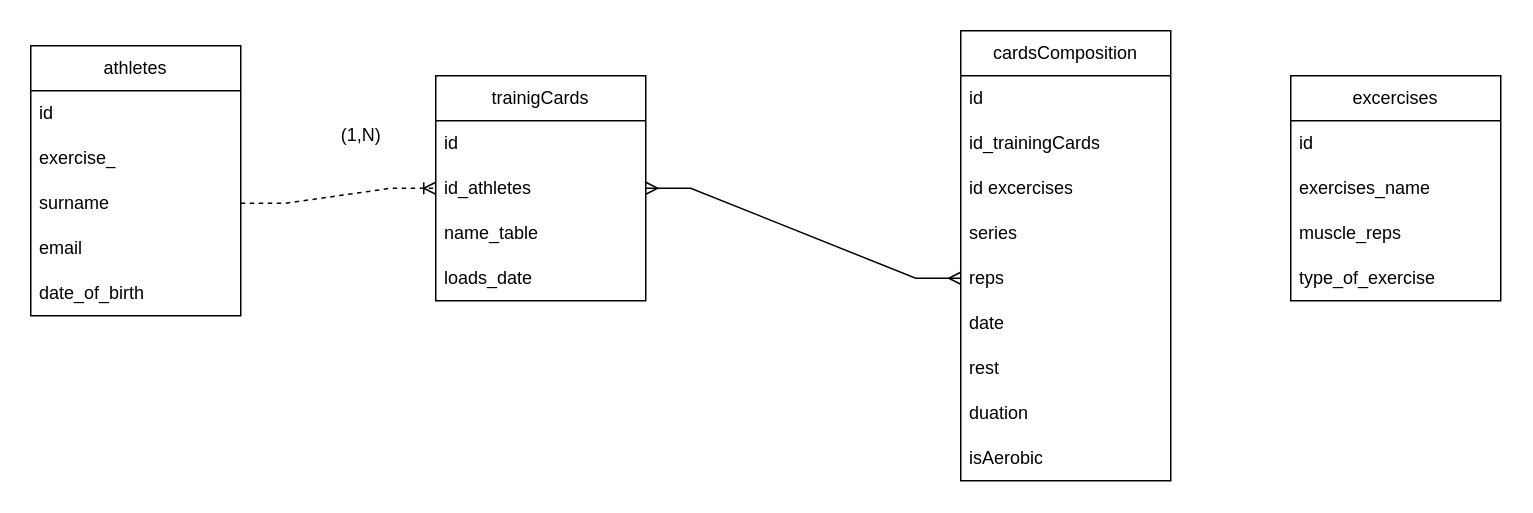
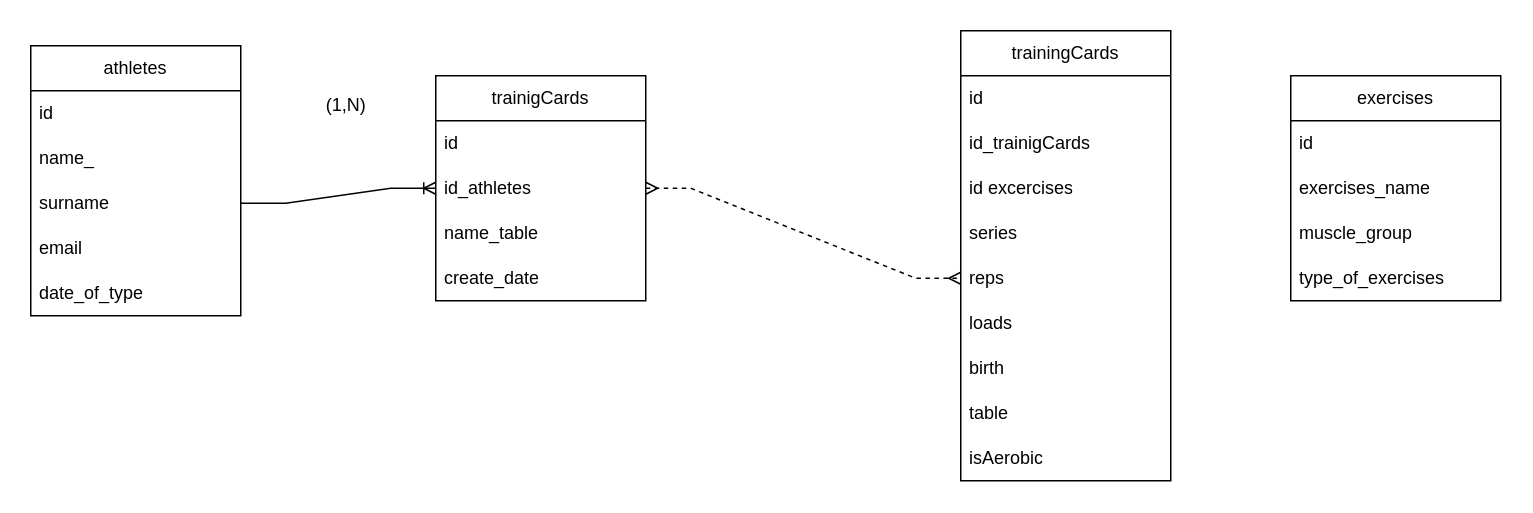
- <mxCell id="13" value="cardsComposition" style="swimlane;fontStyle=0;childLayout=stackLayout;horizontal=1;startSize=30;horizontalStack=0;resizeParent=1;resizeParentMax=0;resizeLast=0;collapsible=1;marginBottom=0;whiteSpace=wrap;html=1;" vertex="1" parent="1"><mxGeometry x="640" y="20" width="140" height="300" as="geometry" /></mxCell>
+ <mxCell id="13" value="trainingCards" style="swimlane;fontStyle=0;childLayout=stackLayout;horizontal=1;startSize=30;horizontalStack=0;resizeParent=1;resizeParentMax=0;resizeLast=0;collapsible=1;marginBottom=0;whiteSpace=wrap;html=1;" vertex="1" parent="1"><mxGeometry x="640" y="20" width="140" height="300" as="geometry" /></mxCell>
- <mxCell id="23" value="excercises" style="swimlane;fontStyle=0;childLayout=stackLayout;horizontal=1;startSize=30;horizontalStack=0;resizeParent=1;resizeParentMax=0;resizeLast=0;collapsible=1;marginBottom=0;whiteSpace=wrap;html=1;" vertex="1" parent="1"><mxGeometry x="860" y="50" width="140" height="150" as="geometry" /></mxCell>
+ <mxCell id="23" value="exercises" style="swimlane;fontStyle=0;childLayout=stackLayout;horizontal=1;startSize=30;horizontalStack=0;resizeParent=1;resizeParentMax=0;resizeLast=0;collapsible=1;marginBottom=0;whiteSpace=wrap;html=1;" vertex="1" parent="1"><mxGeometry x="860" y="50" width="140" height="150" as="geometry" /></mxCell>
- <mxCell id="28" value="(1,N)" style="text;html=1;align=center;verticalAlign=middle;resizable=0;points=[];autosize=1;strokeColor=none;fillColor=none;" vertex="1" parent="1"><mxGeometry x="215" y="75" width="50" height="30" as="geometry" /></mxCell>
+ <mxCell id="28" value="(1,N)" style="text;html=1;align=center;verticalAlign=middle;resizable=0;points=[];autosize=1;strokeColor=none;fillColor=none;" vertex="1" parent="1"><mxGeometry x="205" y="55" width="50" height="30" as="geometry" /></mxCell>
- <mxCell id="15" value="id_trainingCards" style="text;strokeColor=none;fillColor=none;align=left;verticalAlign=middle;spacingLeft=4;spacingRight=4;overflow=hidden;points=[[0,0.5],[1,0.5]];portConstraint=eastwest;rotatable=0;whiteSpace=wrap;html=1;" vertex="1" parent="13"><mxGeometry y="60" width="140" height="30" as="geometry" /></mxCell>
+ <mxCell id="15" value="id_trainigCards" style="text;strokeColor=none;fillColor=none;align=left;verticalAlign=middle;spacingLeft=4;spacingRight=4;overflow=hidden;points=[[0,0.5],[1,0.5]];portConstraint=eastwest;rotatable=0;whiteSpace=wrap;html=1;" vertex="1" parent="13"><mxGeometry y="60" width="140" height="30" as="geometry" /></mxCell>
- <mxCell id="4" value="exercise_" style="text;strokeColor=none;fillColor=none;align=left;verticalAlign=middle;spacingLeft=4;spacingRight=4;overflow=hidden;points=[[0,0.5],[1,0.5]];portConstraint=eastwest;rotatable=0;whiteSpace=wrap;html=1;" vertex="1" parent="2"><mxGeometry y="60" width="140" height="30" as="geometry" /></mxCell>
+ <mxCell id="4" value="name_" style="text;strokeColor=none;fillColor=none;align=left;verticalAlign=middle;spacingLeft=4;spacingRight=4;overflow=hidden;points=[[0,0.5],[1,0.5]];portConstraint=eastwest;rotatable=0;whiteSpace=wrap;html=1;" vertex="1" parent="2"><mxGeometry y="60" width="140" height="30" as="geometry" /></mxCell>
- <mxCell id="29" value="" style="edgeStyle=entityRelationEdgeStyle;fontSize=12;html=1;endArrow=ERoneToMany;rounded=0;exitX=1;exitY=0.5;exitDx=0;exitDy=0;entryX=0;entryY=0.5;entryDx=0;entryDy=0;dashed=1;" edge="1" parent="1" source="5" target="10"><mxGeometry width="100" height="100" relative="1" as="geometry"><mxPoint x="460" y="180" as="sourcePoint" /><mxPoint x="560" y="80" as="targetPoint" /></mxGeometry></mxCell>
+ <mxCell id="29" value="" style="edgeStyle=entityRelationEdgeStyle;fontSize=12;html=1;endArrow=ERoneToMany;rounded=0;exitX=1;exitY=0.5;exitDx=0;exitDy=0;entryX=0;entryY=0.5;entryDx=0;entryDy=0;" edge="1" parent="1" source="5" target="10"><mxGeometry width="100" height="100" relative="1" as="geometry"><mxPoint x="460" y="180" as="sourcePoint" /><mxPoint x="560" y="80" as="targetPoint" /></mxGeometry></mxCell>
- <mxCell id="30" value="" style="edgeStyle=entityRelationEdgeStyle;fontSize=12;html=1;endArrow=ERmany;startArrow=ERmany;rounded=0;entryX=0;entryY=0.5;entryDx=0;entryDy=0;exitX=1;exitY=0.5;exitDx=0;exitDy=0;" edge="1" parent="1" source="10" target="18"><mxGeometry width="100" height="100" relative="1" as="geometry"><mxPoint x="500" y="200" as="sourcePoint" /><mxPoint x="600" y="100" as="targetPoint" /></mxGeometry></mxCell>
+ <mxCell id="30" value="" style="edgeStyle=entityRelationEdgeStyle;fontSize=12;html=1;endArrow=ERmany;startArrow=ERmany;rounded=0;entryX=0;entryY=0.5;entryDx=0;entryDy=0;exitX=1;exitY=0.5;exitDx=0;exitDy=0;dashed=1;" edge="1" parent="1" source="10" target="18"><mxGeometry width="100" height="100" relative="1" as="geometry"><mxPoint x="500" y="200" as="sourcePoint" /><mxPoint x="600" y="100" as="targetPoint" /></mxGeometry></mxCell>
- <mxCell id="26" value="muscle_reps" style="text;strokeColor=none;fillColor=none;align=left;verticalAlign=middle;spacingLeft=4;spacingRight=4;overflow=hidden;points=[[0,0.5],[1,0.5]];portConstraint=eastwest;rotatable=0;whiteSpace=wrap;html=1;" vertex="1" parent="23"><mxGeometry y="90" width="140" height="30" as="geometry" /></mxCell>
+ <mxCell id="26" value="muscle_group" style="text;strokeColor=none;fillColor=none;align=left;verticalAlign=middle;spacingLeft=4;spacingRight=4;overflow=hidden;points=[[0,0.5],[1,0.5]];portConstraint=eastwest;rotatable=0;whiteSpace=wrap;html=1;" vertex="1" parent="23"><mxGeometry y="90" width="140" height="30" as="geometry" /></mxCell>
- <mxCell id="12" value="loads_date" style="text;strokeColor=none;fillColor=none;align=left;verticalAlign=middle;spacingLeft=4;spacingRight=4;overflow=hidden;points=[[0,0.5],[1,0.5]];portConstraint=eastwest;rotatable=0;whiteSpace=wrap;html=1;" vertex="1" parent="8"><mxGeometry y="120" width="140" height="30" as="geometry" /></mxCell>
+ <mxCell id="12" value="create_date" style="text;strokeColor=none;fillColor=none;align=left;verticalAlign=middle;spacingLeft=4;spacingRight=4;overflow=hidden;points=[[0,0.5],[1,0.5]];portConstraint=eastwest;rotatable=0;whiteSpace=wrap;html=1;" vertex="1" parent="8"><mxGeometry y="120" width="140" height="30" as="geometry" /></mxCell>
- <mxCell id="27" value="type_of_exercise" style="text;strokeColor=none;fillColor=none;align=left;verticalAlign=middle;spacingLeft=4;spacingRight=4;overflow=hidden;points=[[0,0.5],[1,0.5]];portConstraint=eastwest;rotatable=0;whiteSpace=wrap;html=1;" vertex="1" parent="23"><mxGeometry y="120" width="140" height="30" as="geometry" /></mxCell>
+ <mxCell id="27" value="type_of_exercises" style="text;strokeColor=none;fillColor=none;align=left;verticalAlign=middle;spacingLeft=4;spacingRight=4;overflow=hidden;points=[[0,0.5],[1,0.5]];portConstraint=eastwest;rotatable=0;whiteSpace=wrap;html=1;" vertex="1" parent="23"><mxGeometry y="120" width="140" height="30" as="geometry" /></mxCell>
- <mxCell id="7" value="date_of_birth" style="text;strokeColor=none;fillColor=none;align=left;verticalAlign=middle;spacingLeft=4;spacingRight=4;overflow=hidden;points=[[0,0.5],[1,0.5]];portConstraint=eastwest;rotatable=0;whiteSpace=wrap;html=1;" vertex="1" parent="2"><mxGeometry y="150" width="140" height="30" as="geometry" /></mxCell>
+ <mxCell id="7" value="date_of_type" style="text;strokeColor=none;fillColor=none;align=left;verticalAlign=middle;spacingLeft=4;spacingRight=4;overflow=hidden;points=[[0,0.5],[1,0.5]];portConstraint=eastwest;rotatable=0;whiteSpace=wrap;html=1;" vertex="1" parent="2"><mxGeometry y="150" width="140" height="30" as="geometry" /></mxCell>
- <mxCell id="19" value="date" style="text;strokeColor=none;fillColor=none;align=left;verticalAlign=middle;spacingLeft=4;spacingRight=4;overflow=hidden;points=[[0,0.5],[1,0.5]];portConstraint=eastwest;rotatable=0;whiteSpace=wrap;html=1;" vertex="1" parent="13"><mxGeometry y="180" width="140" height="30" as="geometry" /></mxCell>
+ <mxCell id="19" value="loads" style="text;strokeColor=none;fillColor=none;align=left;verticalAlign=middle;spacingLeft=4;spacingRight=4;overflow=hidden;points=[[0,0.5],[1,0.5]];portConstraint=eastwest;rotatable=0;whiteSpace=wrap;html=1;" vertex="1" parent="13"><mxGeometry y="180" width="140" height="30" as="geometry" /></mxCell>
- <mxCell id="20" value="rest" style="text;strokeColor=none;fillColor=none;align=left;verticalAlign=middle;spacingLeft=4;spacingRight=4;overflow=hidden;points=[[0,0.5],[1,0.5]];portConstraint=eastwest;rotatable=0;whiteSpace=wrap;html=1;" vertex="1" parent="13"><mxGeometry y="210" width="140" height="30" as="geometry" /></mxCell>
+ <mxCell id="20" value="birth" style="text;strokeColor=none;fillColor=none;align=left;verticalAlign=middle;spacingLeft=4;spacingRight=4;overflow=hidden;points=[[0,0.5],[1,0.5]];portConstraint=eastwest;rotatable=0;whiteSpace=wrap;html=1;" vertex="1" parent="13"><mxGeometry y="210" width="140" height="30" as="geometry" /></mxCell>
- <mxCell id="21" value="duation" style="text;strokeColor=none;fillColor=none;align=left;verticalAlign=middle;spacingLeft=4;spacingRight=4;overflow=hidden;points=[[0,0.5],[1,0.5]];portConstraint=eastwest;rotatable=0;whiteSpace=wrap;html=1;" vertex="1" parent="13"><mxGeometry y="240" width="140" height="30" as="geometry" /></mxCell>
+ <mxCell id="21" value="table" style="text;strokeColor=none;fillColor=none;align=left;verticalAlign=middle;spacingLeft=4;spacingRight=4;overflow=hidden;points=[[0,0.5],[1,0.5]];portConstraint=eastwest;rotatable=0;whiteSpace=wrap;html=1;" vertex="1" parent="13"><mxGeometry y="240" width="140" height="30" as="geometry" /></mxCell>
